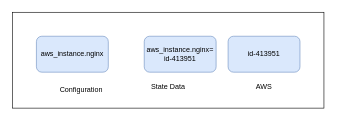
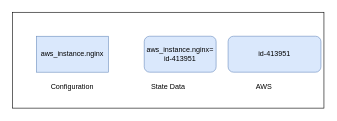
- <mxCell id="3" value="aws_instance.nginx" style="rounded=1;whiteSpace=wrap;html=1;fillColor=#dae8fc;strokeColor=#6c8ebf;glass=0;" parent="1" vertex="1"><mxGeometry x="60" y="60" width="120" height="60" as="geometry" /></mxCell>
+ <mxCell id="3" value="aws_instance.nginx" style="whiteSpace=wrap;html=1;fillColor=#dae8fc;strokeColor=#6c8ebf;glass=0;rounded=0;" parent="1" vertex="1"><mxGeometry x="60" y="60" width="120" height="60" as="geometry" /></mxCell>
- <mxCell id="5" value="id-413951" style="rounded=1;whiteSpace=wrap;html=1;fillColor=#dae8fc;strokeColor=#6c8ebf;glass=0;" parent="1" vertex="1"><mxGeometry x="380" y="60" width="120" height="60" as="geometry" /></mxCell>
+ <mxCell id="5" value="id-413951" style="rounded=1;whiteSpace=wrap;html=1;fillColor=#dae8fc;strokeColor=#6c8ebf;glass=0;" parent="1" vertex="1"><mxGeometry x="380" y="60" width="155" height="60" as="geometry" /></mxCell>
- <mxCell id="6" value="Configuration" style="text;html=1;align=center;verticalAlign=middle;whiteSpace=wrap;rounded=0;" parent="1" vertex="1"><mxGeometry x="105" y="135" width="60" height="30" as="geometry" /></mxCell>
+ <mxCell id="6" value="Configuration" style="text;html=1;align=center;verticalAlign=middle;whiteSpace=wrap;rounded=0;" parent="1" vertex="1"><mxGeometry x="90" y="130" width="60" height="30" as="geometry" /></mxCell>
